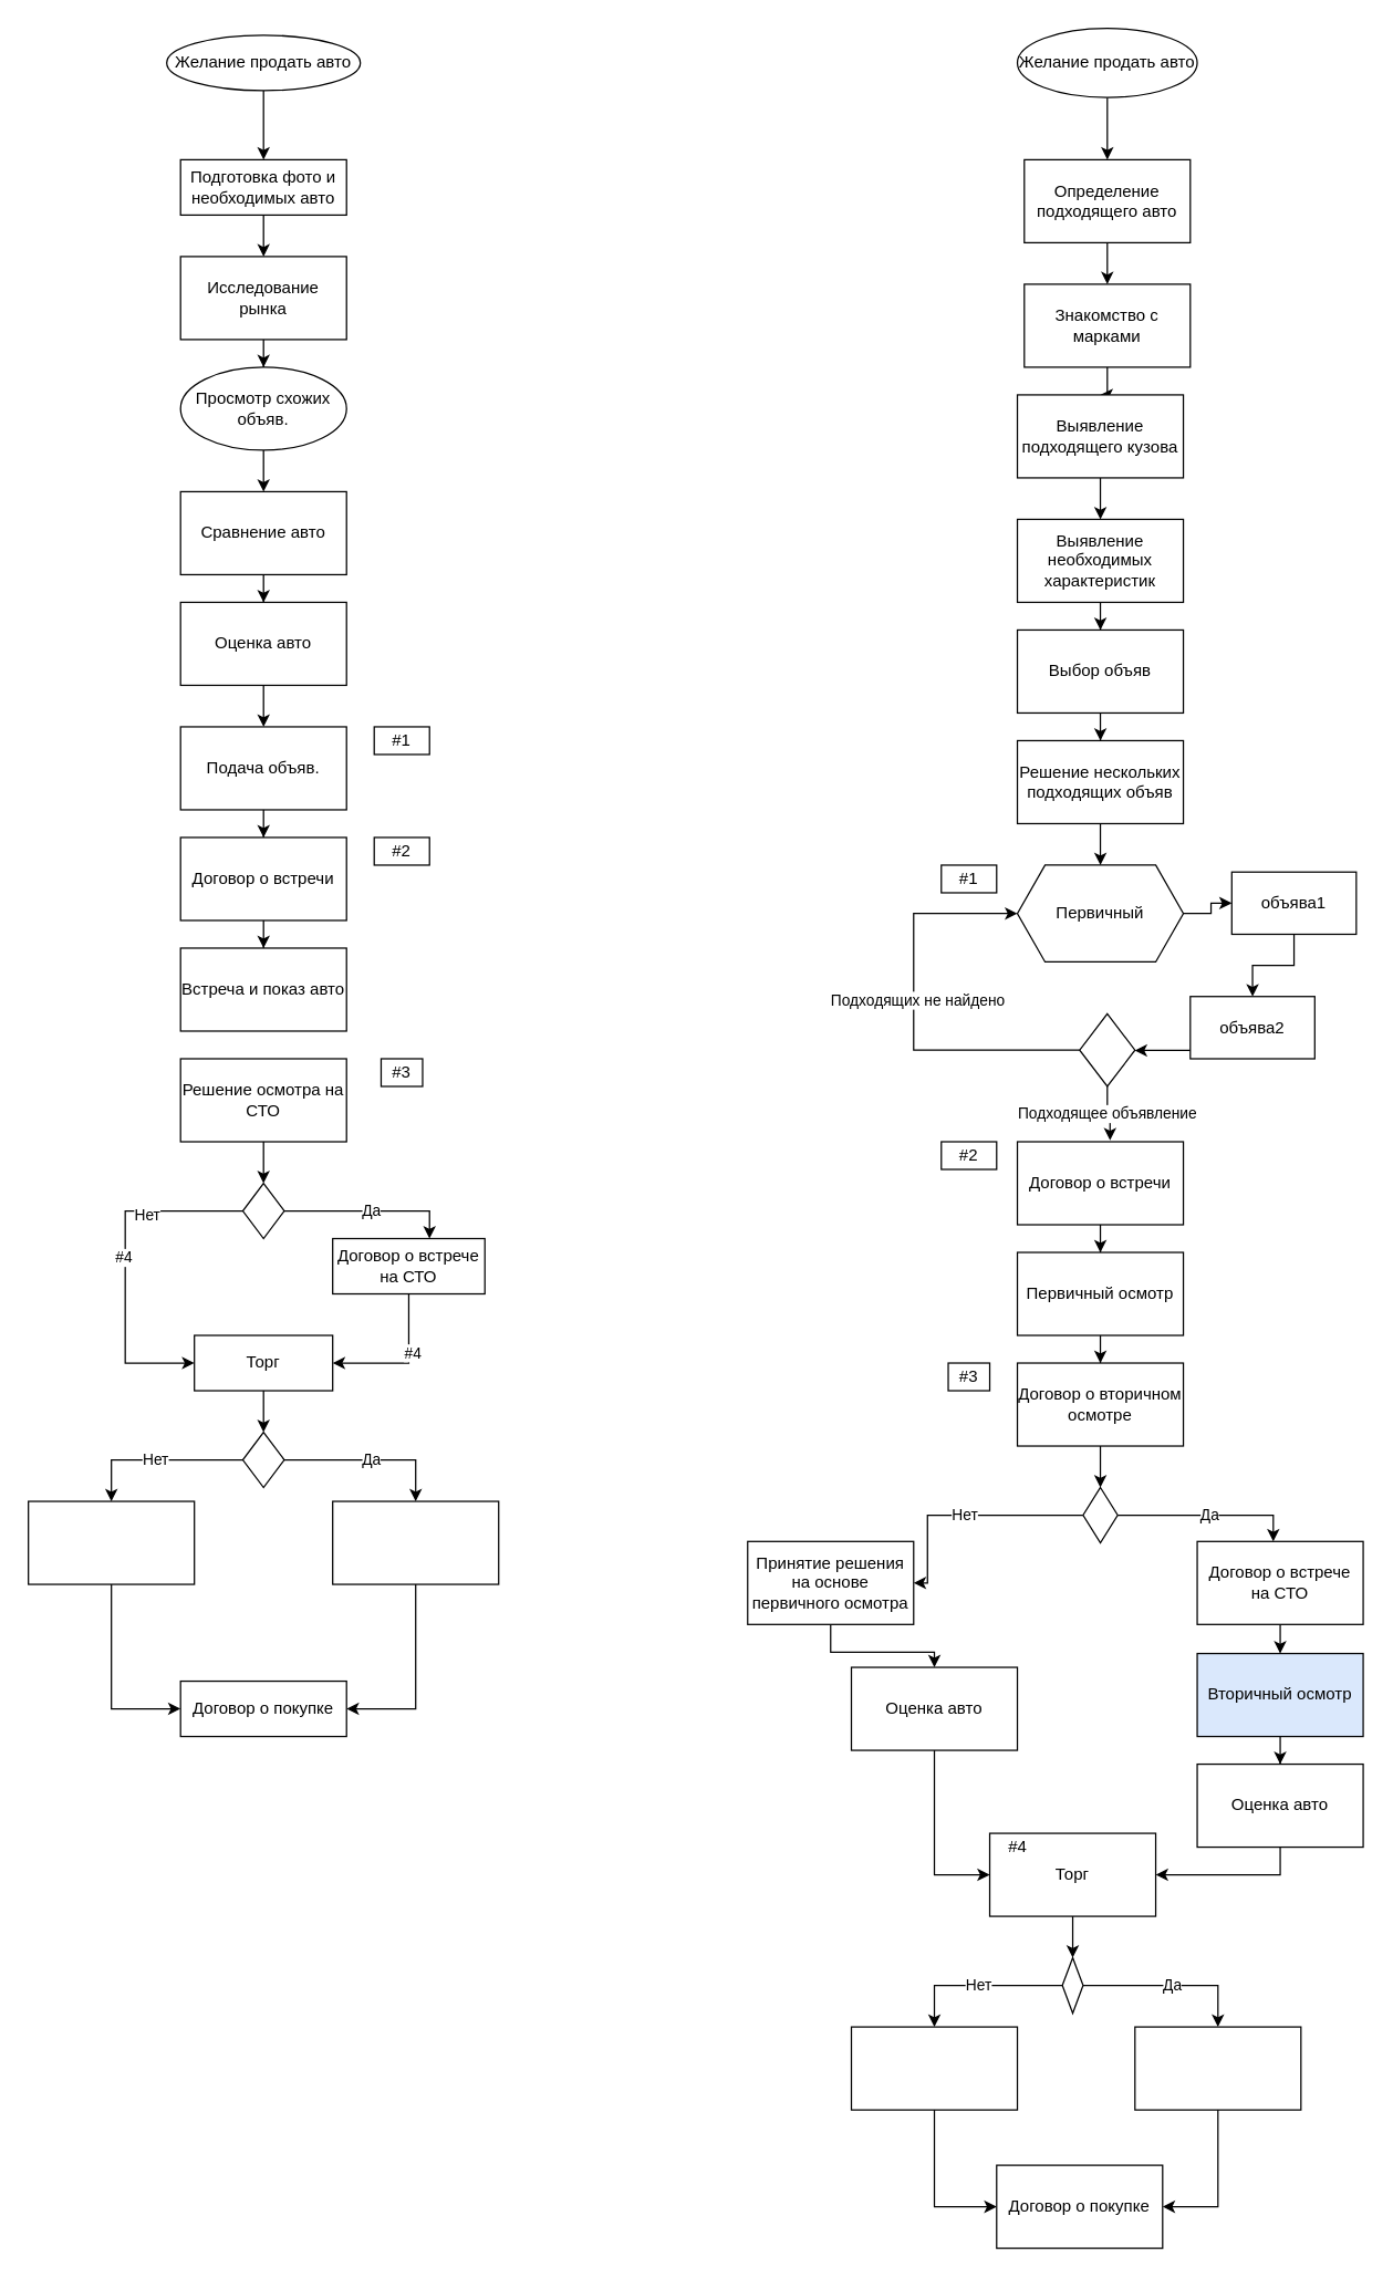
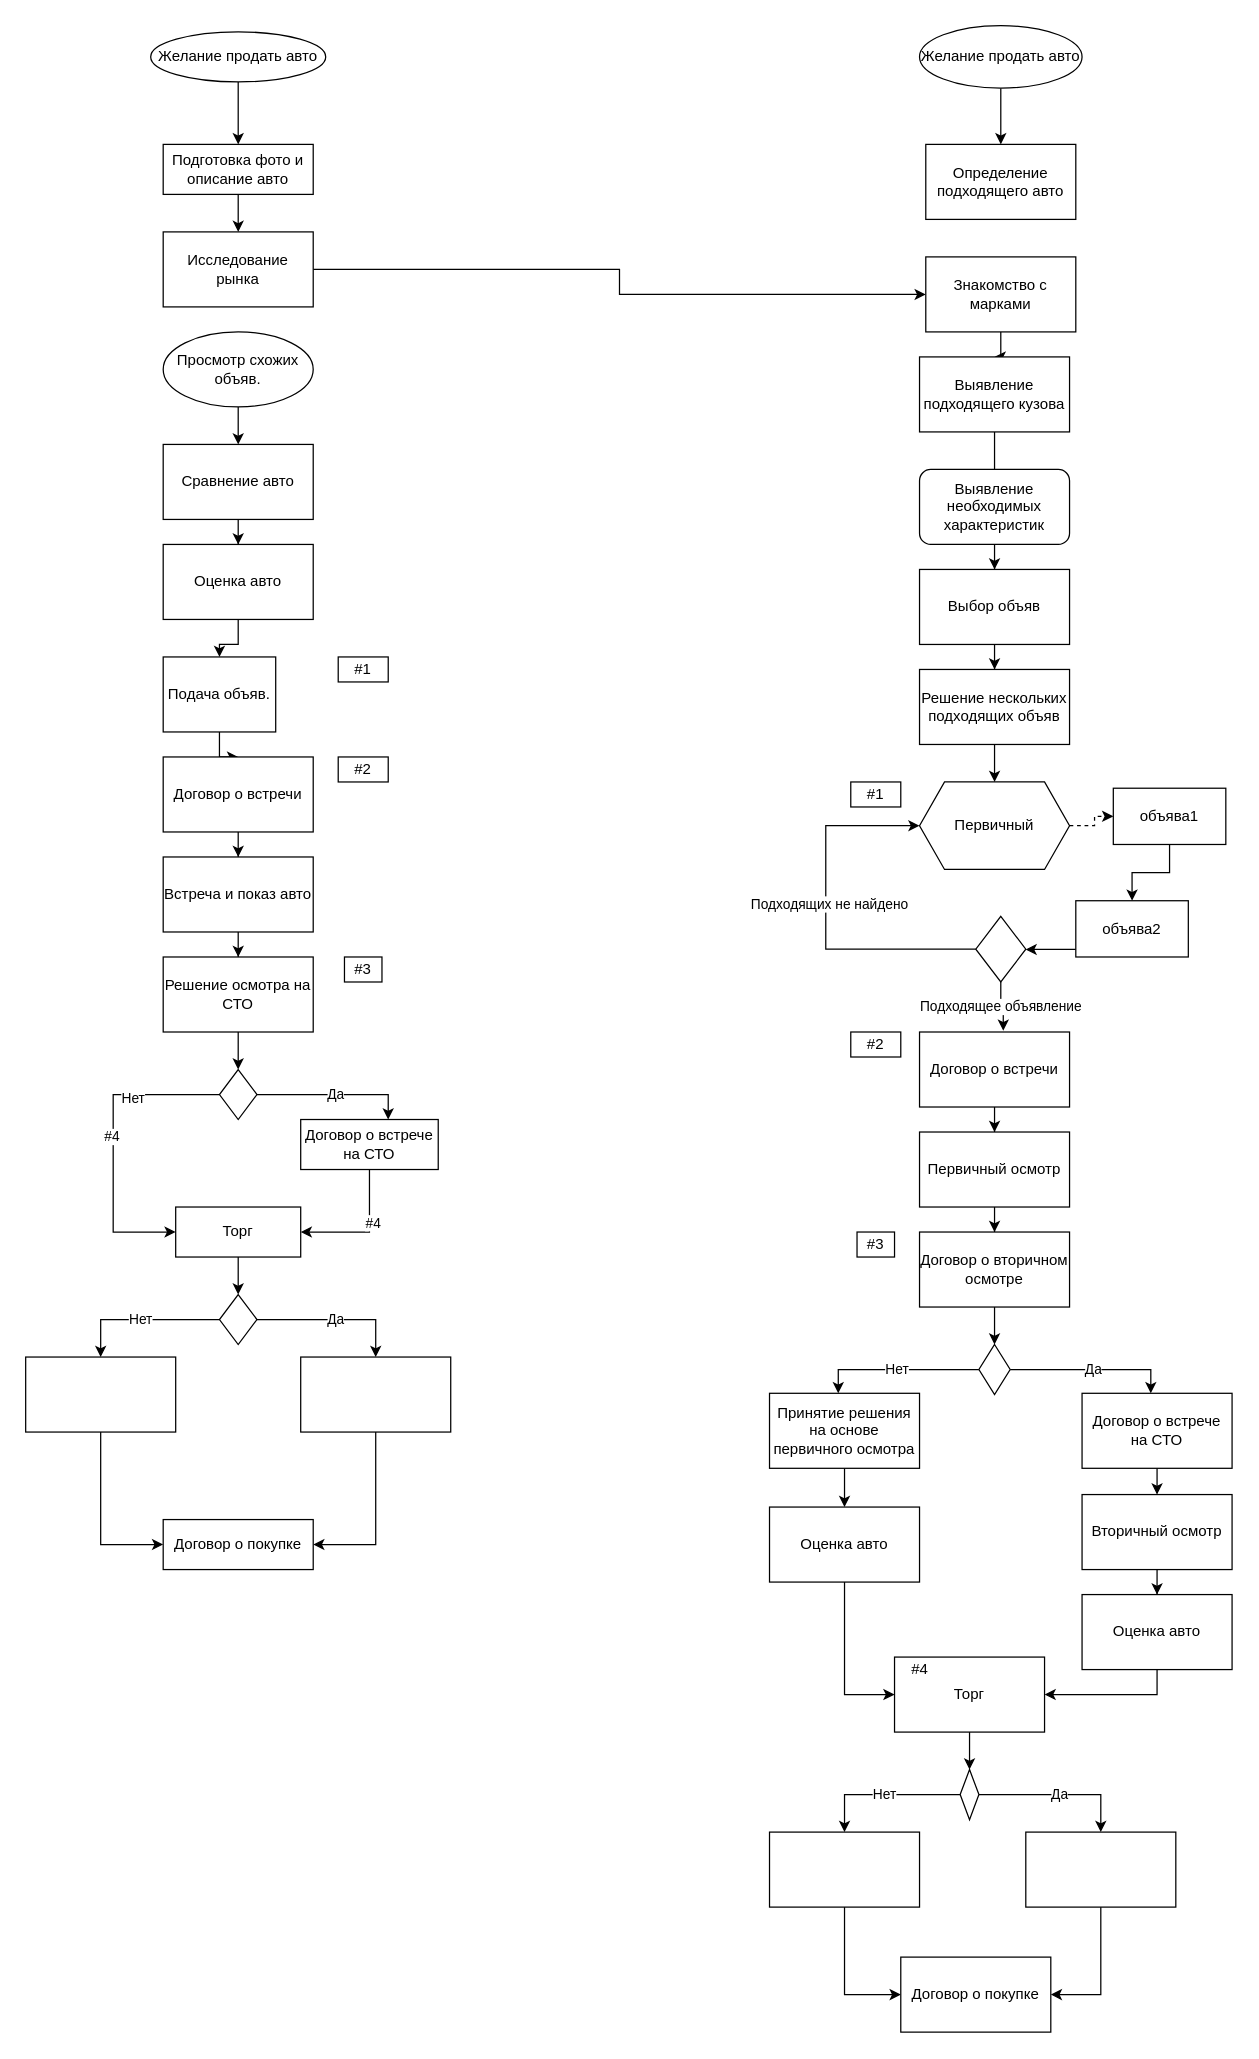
- <mxCell id="9" value="Подготовка фото и необходимых авто" style="whiteSpace=wrap;html=1;" parent="1" vertex="1"><mxGeometry x="130" y="115" width="120" height="40" as="geometry" /></mxCell>
+ <mxCell id="9" value="Подготовка фото и описание авто" style="whiteSpace=wrap;html=1;" parent="1" vertex="1"><mxGeometry x="130" y="115" width="120" height="40" as="geometry" /></mxCell>
- <mxCell id="6" value="" style="edgeStyle=orthogonalEdgeStyle;rounded=0;orthogonalLoop=1;jettySize=auto;html=1;" parent="1" source="7" target="13" edge="1"><mxGeometry relative="1" as="geometry" /></mxCell>
- <mxCell id="10" value="" style="edgeStyle=orthogonalEdgeStyle;rounded=0;orthogonalLoop=1;jettySize=auto;html=1;" parent="1" source="11" target="15" edge="1"><mxGeometry relative="1" as="geometry" /></mxCell>
+ <mxCell id="10" value="" style="edgeStyle=orthogonalEdgeStyle;rounded=0;orthogonalLoop=1;jettySize=auto;html=1;" parent="1" source="11" target="13" edge="1"><mxGeometry relative="1" as="geometry" /></mxCell>
- <mxCell id="31" value="" style="edgeStyle=orthogonalEdgeStyle;rounded=0;orthogonalLoop=1;jettySize=auto;html=1;" parent="1" source="32" target="34" edge="1"><mxGeometry relative="1" as="geometry" /></mxCell>
+ <mxCell id="31" value="" style="edgeStyle=orthogonalEdgeStyle;rounded=0;orthogonalLoop=1;jettySize=auto;html=1;endArrow=none;" parent="1" source="32" target="34" edge="1"><mxGeometry relative="1" as="geometry" /></mxCell>
- <mxCell id="34" value="Выявление необходимых характеристик" style="whiteSpace=wrap;html=1;" parent="1" vertex="1"><mxGeometry x="735" y="375" width="120" height="60" as="geometry" /></mxCell>
+ <mxCell id="34" value="Выявление необходимых характеристик" style="whiteSpace=wrap;html=1;rounded=1;" parent="1" vertex="1"><mxGeometry x="735" y="375" width="120" height="60" as="geometry" /></mxCell>
- <mxCell id="21" value="Подача объяв." style="whiteSpace=wrap;html=1;" parent="1" vertex="1"><mxGeometry x="130" y="525" width="120" height="60" as="geometry" /></mxCell>
+ <mxCell id="21" value="Подача объяв." style="whiteSpace=wrap;html=1;" parent="1" vertex="1"><mxGeometry x="130" y="525" width="90" height="60" as="geometry" /></mxCell>
- <mxCell id="48" value="" style="edgeStyle=orthogonalEdgeStyle;rounded=0;orthogonalLoop=1;jettySize=auto;html=1;" parent="1" source="49" target="51" edge="1"><mxGeometry relative="1" as="geometry" /></mxCell>
+ <mxCell id="48" value="" style="edgeStyle=orthogonalEdgeStyle;rounded=0;orthogonalLoop=1;jettySize=auto;html=1;dashed=1;" parent="1" source="49" target="51" edge="1"><mxGeometry relative="1" as="geometry" /></mxCell>
+ <mxCell id="26" value="" style="edgeStyle=orthogonalEdgeStyle;rounded=0;orthogonalLoop=1;jettySize=auto;html=1;" parent="1" source="27" target="29" edge="1"><mxGeometry relative="1" as="geometry" /></mxCell>
- <mxCell id="72" value="Принятие решения на основе первичного осмотра" style="whiteSpace=wrap;html=1;" parent="1" vertex="1"><mxGeometry x="540" y="1114" width="120" height="60" as="geometry" /></mxCell>
+ <mxCell id="72" value="Принятие решения на основе первичного осмотра" style="whiteSpace=wrap;html=1;" parent="1" vertex="1"><mxGeometry x="615" y="1114" width="120" height="60" as="geometry" /></mxCell>
- <mxCell id="84" value="Вторичный осмотр" style="whiteSpace=wrap;html=1;fillColor=#dae8fc;" parent="1" vertex="1"><mxGeometry x="865" y="1195" width="120" height="60" as="geometry" /></mxCell>
+ <mxCell id="84" value="Вторичный осмотр" style="whiteSpace=wrap;html=1;" parent="1" vertex="1"><mxGeometry x="865" y="1195" width="120" height="60" as="geometry" /></mxCell>
